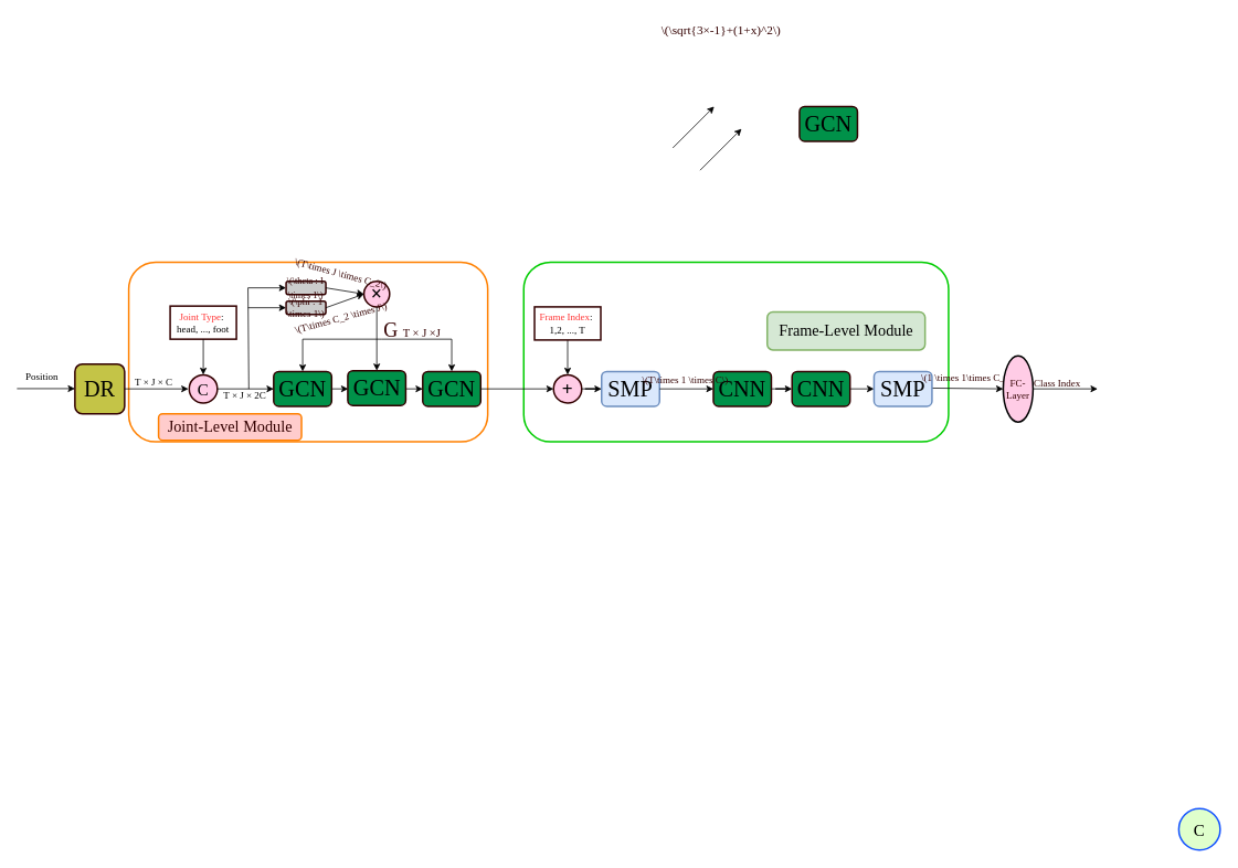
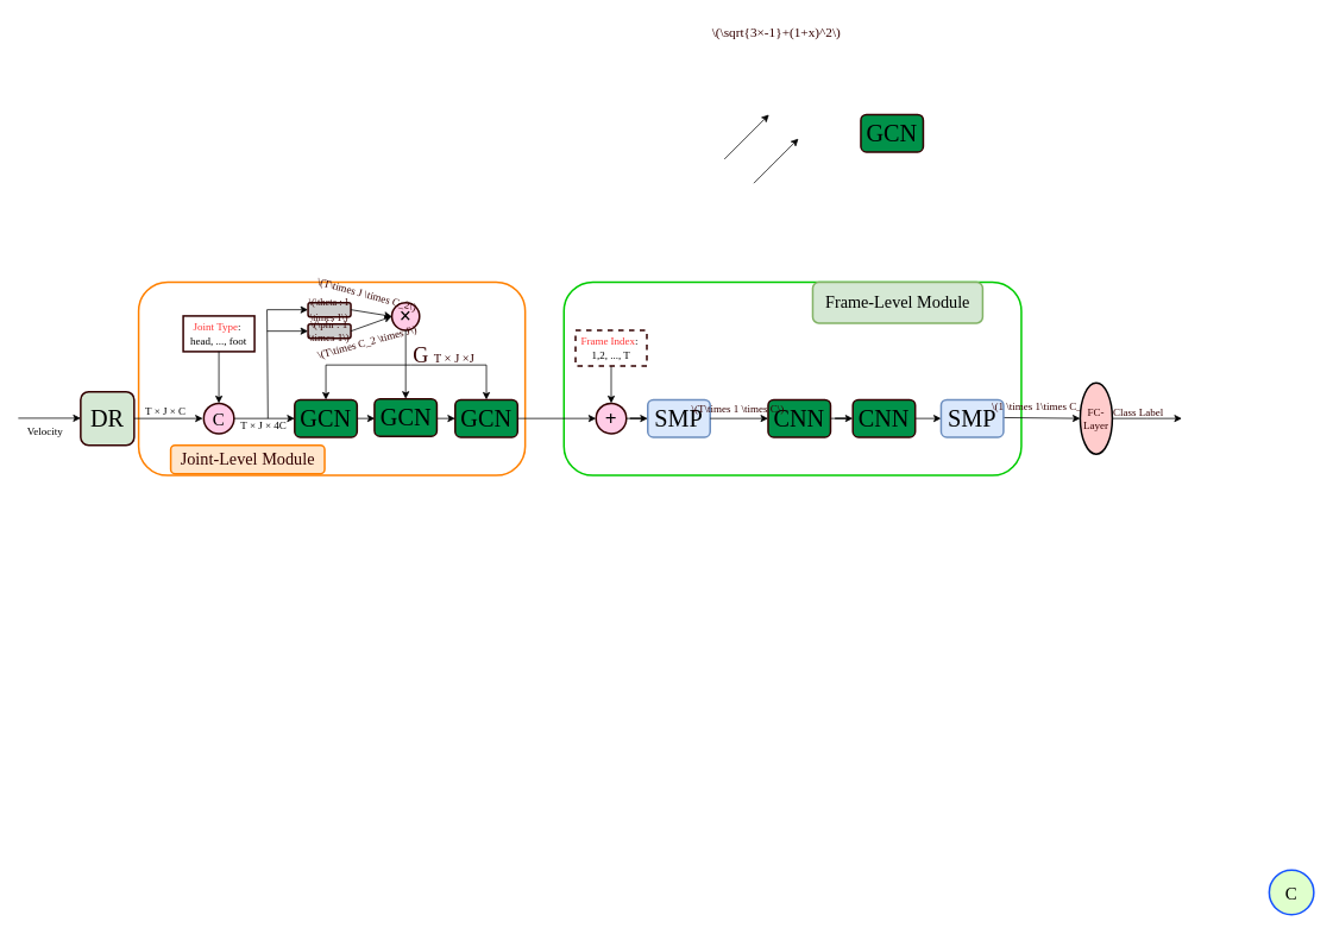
- <mxCell id="21" value="&lt;font color=&quot;#ff3333&quot;&gt;Joint Type&lt;/font&gt;:&amp;nbsp;&lt;br&gt;head, ..., foot" style="rounded=0;whiteSpace=wrap;html=1;strokeColor=#330000;strokeWidth=2;fontFamily=Times New Roman;fontSize=12;fillColor=#FFFFFF;" vertex="1" parent="7"><mxGeometry x="185" y="70.01" width="80" height="40" as="geometry" /></mxCell>
+ <mxCell id="21" value="&lt;font color=&quot;#ff3333&quot;&gt;Joint Type&lt;/font&gt;:&amp;nbsp;&lt;br&gt;head, ..., foot" style="rounded=0;whiteSpace=wrap;html=1;strokeColor=#330000;strokeWidth=2;fontFamily=Times New Roman;fontSize=12;fillColor=#FFFFFF;" vertex="1" parent="7"><mxGeometry x="185" y="55.01" width="80" height="40" as="geometry" /></mxCell>
- <mxCell id="48" value="&lt;font color=&quot;#ff3333&quot;&gt;Frame Index&lt;/font&gt;:&amp;nbsp;&lt;br&gt;1,2, ..., T" style="rounded=0;whiteSpace=wrap;html=1;strokeColor=#330000;strokeWidth=2;fontFamily=Times New Roman;fontSize=12;fillColor=#FFFFFF;" vertex="1" parent="7"><mxGeometry x="625" y="71.01" width="80" height="40" as="geometry" /></mxCell>
+ <mxCell id="48" value="&lt;font color=&quot;#ff3333&quot;&gt;Frame Index&lt;/font&gt;:&amp;nbsp;&lt;br&gt;1,2, ..., T" style="rounded=0;whiteSpace=wrap;html=1;strokeColor=#330000;strokeWidth=2;fontFamily=Times New Roman;fontSize=12;fillColor=#FFFFFF;dashed=1;" vertex="1" parent="7"><mxGeometry x="625" y="71.01" width="80" height="40" as="geometry" /></mxCell>
- <mxCell id="55" value="&lt;font style=&quot;font-size: 19px;&quot;&gt;Frame-Level Module&lt;/font&gt;" style="rounded=1;whiteSpace=wrap;html=1;strokeColor=#82b366;strokeWidth=2;fontFamily=Times New Roman;fontSize=12;fillColor=#d5e8d4;" vertex="1" parent="7"><mxGeometry x="906" y="77" width="190.63" height="46" as="geometry" /></mxCell>
+ <mxCell id="55" value="&lt;font style=&quot;font-size: 19px;&quot;&gt;Frame-Level Module&lt;/font&gt;" style="rounded=1;whiteSpace=wrap;html=1;strokeColor=#82b366;strokeWidth=2;fontFamily=Times New Roman;fontSize=12;fillColor=#d5e8d4;" vertex="1" parent="7"><mxGeometry x="891" y="17.0" width="190.63" height="46" as="geometry" /></mxCell>
- <mxCell id="14" value="&lt;font face=&quot;Times New Roman&quot;&gt;Position&lt;/font&gt;" style="text;html=1;align=center;verticalAlign=middle;resizable=0;points=[];autosize=1;strokeColor=none;fillColor=none;strokeWidth=3;" vertex="1" parent="7"><mxGeometry y="140.01" width="60" height="30" as="geometry" /></mxCell>
- <mxCell id="59" value="Class Index" style="text;html=1;align=center;verticalAlign=middle;resizable=0;points=[];autosize=1;strokeColor=none;fillColor=none;fontSize=12;fontFamily=Times New Roman;fontColor=#330000;strokeWidth=2;" vertex="1" parent="7"><mxGeometry x="1215" y="149.01" width="81" height="27" as="geometry" /></mxCell>
+ <mxCell id="59" value="Class Label" style="text;html=1;align=center;verticalAlign=middle;resizable=0;points=[];autosize=1;strokeColor=none;fillColor=none;fontSize=12;fontFamily=Times New Roman;fontColor=#330000;strokeWidth=2;" vertex="1" parent="7"><mxGeometry x="1215" y="149.01" width="81" height="27" as="geometry" /></mxCell>
- <mxCell id="12" value="&lt;font style=&quot;font-size: 27px;&quot;&gt;DR&lt;/font&gt;" style="rounded=1;whiteSpace=wrap;html=1;strokeColor=#330000;fillColor=#C4C447;strokeWidth=2;fontFamily=Times New Roman;" vertex="1" parent="7"><mxGeometry x="70" y="140.01" width="60" height="60" as="geometry" /></mxCell>
+ <mxCell id="12" value="&lt;font style=&quot;font-size: 27px;&quot;&gt;DR&lt;/font&gt;" style="rounded=1;whiteSpace=wrap;html=1;strokeColor=#330000;fillColor=#d5e8d4;strokeWidth=2;fontFamily=Times New Roman;" vertex="1" parent="7"><mxGeometry x="70" y="140.01" width="60" height="60" as="geometry" /></mxCell>
- <mxCell id="58" value="FC-Layer" style="ellipse;whiteSpace=wrap;html=1;strokeColor=#000000;strokeWidth=2;fontFamily=Times New Roman;fontSize=12;fontColor=#330000;fillColor=#ffcce6;" vertex="1" parent="7"><mxGeometry x="1191" y="130.01" width="36" height="80" as="geometry" /></mxCell>
+ <mxCell id="58" value="FC-Layer" style="ellipse;whiteSpace=wrap;html=1;strokeColor=#000000;strokeWidth=2;fontFamily=Times New Roman;fontSize=12;fontColor=#330000;fillColor=#FFCCCC;" vertex="1" parent="7"><mxGeometry x="1191" y="130.01" width="36" height="80" as="geometry" /></mxCell>
+ <mxCell id="15" value="&lt;font face=&quot;Times New Roman&quot;&gt;Velocity&lt;/font&gt;" style="text;html=1;align=center;verticalAlign=middle;resizable=0;points=[];autosize=1;strokeColor=none;fillColor=none;strokeWidth=3;" vertex="1" parent="7"><mxGeometry y="170.01" width="60" height="30" as="geometry" /></mxCell>
- <mxCell id="20" value="&lt;font face=&quot;Times New Roman&quot;&gt;T × J × 2C&lt;br&gt;&amp;nbsp;&lt;/font&gt;" style="text;html=1;align=center;verticalAlign=middle;resizable=0;points=[];autosize=1;strokeColor=none;fillColor=none;strokeWidth=3;" vertex="1" parent="7"><mxGeometry x="240" y="165.01" width="70" height="40" as="geometry" /></mxCell>
+ <mxCell id="20" value="&lt;font face=&quot;Times New Roman&quot;&gt;T × J × 4C&lt;br&gt;&amp;nbsp;&lt;/font&gt;" style="text;html=1;align=center;verticalAlign=middle;resizable=0;points=[];autosize=1;strokeColor=none;fillColor=none;strokeWidth=3;" vertex="1" parent="7"><mxGeometry x="240" y="165.01" width="70" height="40" as="geometry" /></mxCell>
- <mxCell id="42" value="&lt;font style=&quot;font-size: 19px;&quot;&gt;Joint-Level Module&lt;/font&gt;" style="rounded=1;whiteSpace=wrap;html=1;strokeColor=#FF8000;strokeWidth=2;fontFamily=Times New Roman;fontSize=12;fontColor=#330000;fillColor=#FFCCCC;" vertex="1" parent="7"><mxGeometry x="171" y="200.01" width="172.63" height="32.01" as="geometry" /></mxCell>
+ <mxCell id="42" value="&lt;font style=&quot;font-size: 19px;&quot;&gt;Joint-Level Module&lt;/font&gt;" style="rounded=1;whiteSpace=wrap;html=1;strokeColor=#FF8000;strokeWidth=2;fontFamily=Times New Roman;fontSize=12;fontColor=#330000;fillColor=#ffe6cc;" vertex="1" parent="7"><mxGeometry x="171" y="200.01" width="172.63" height="32.01" as="geometry" /></mxCell>
